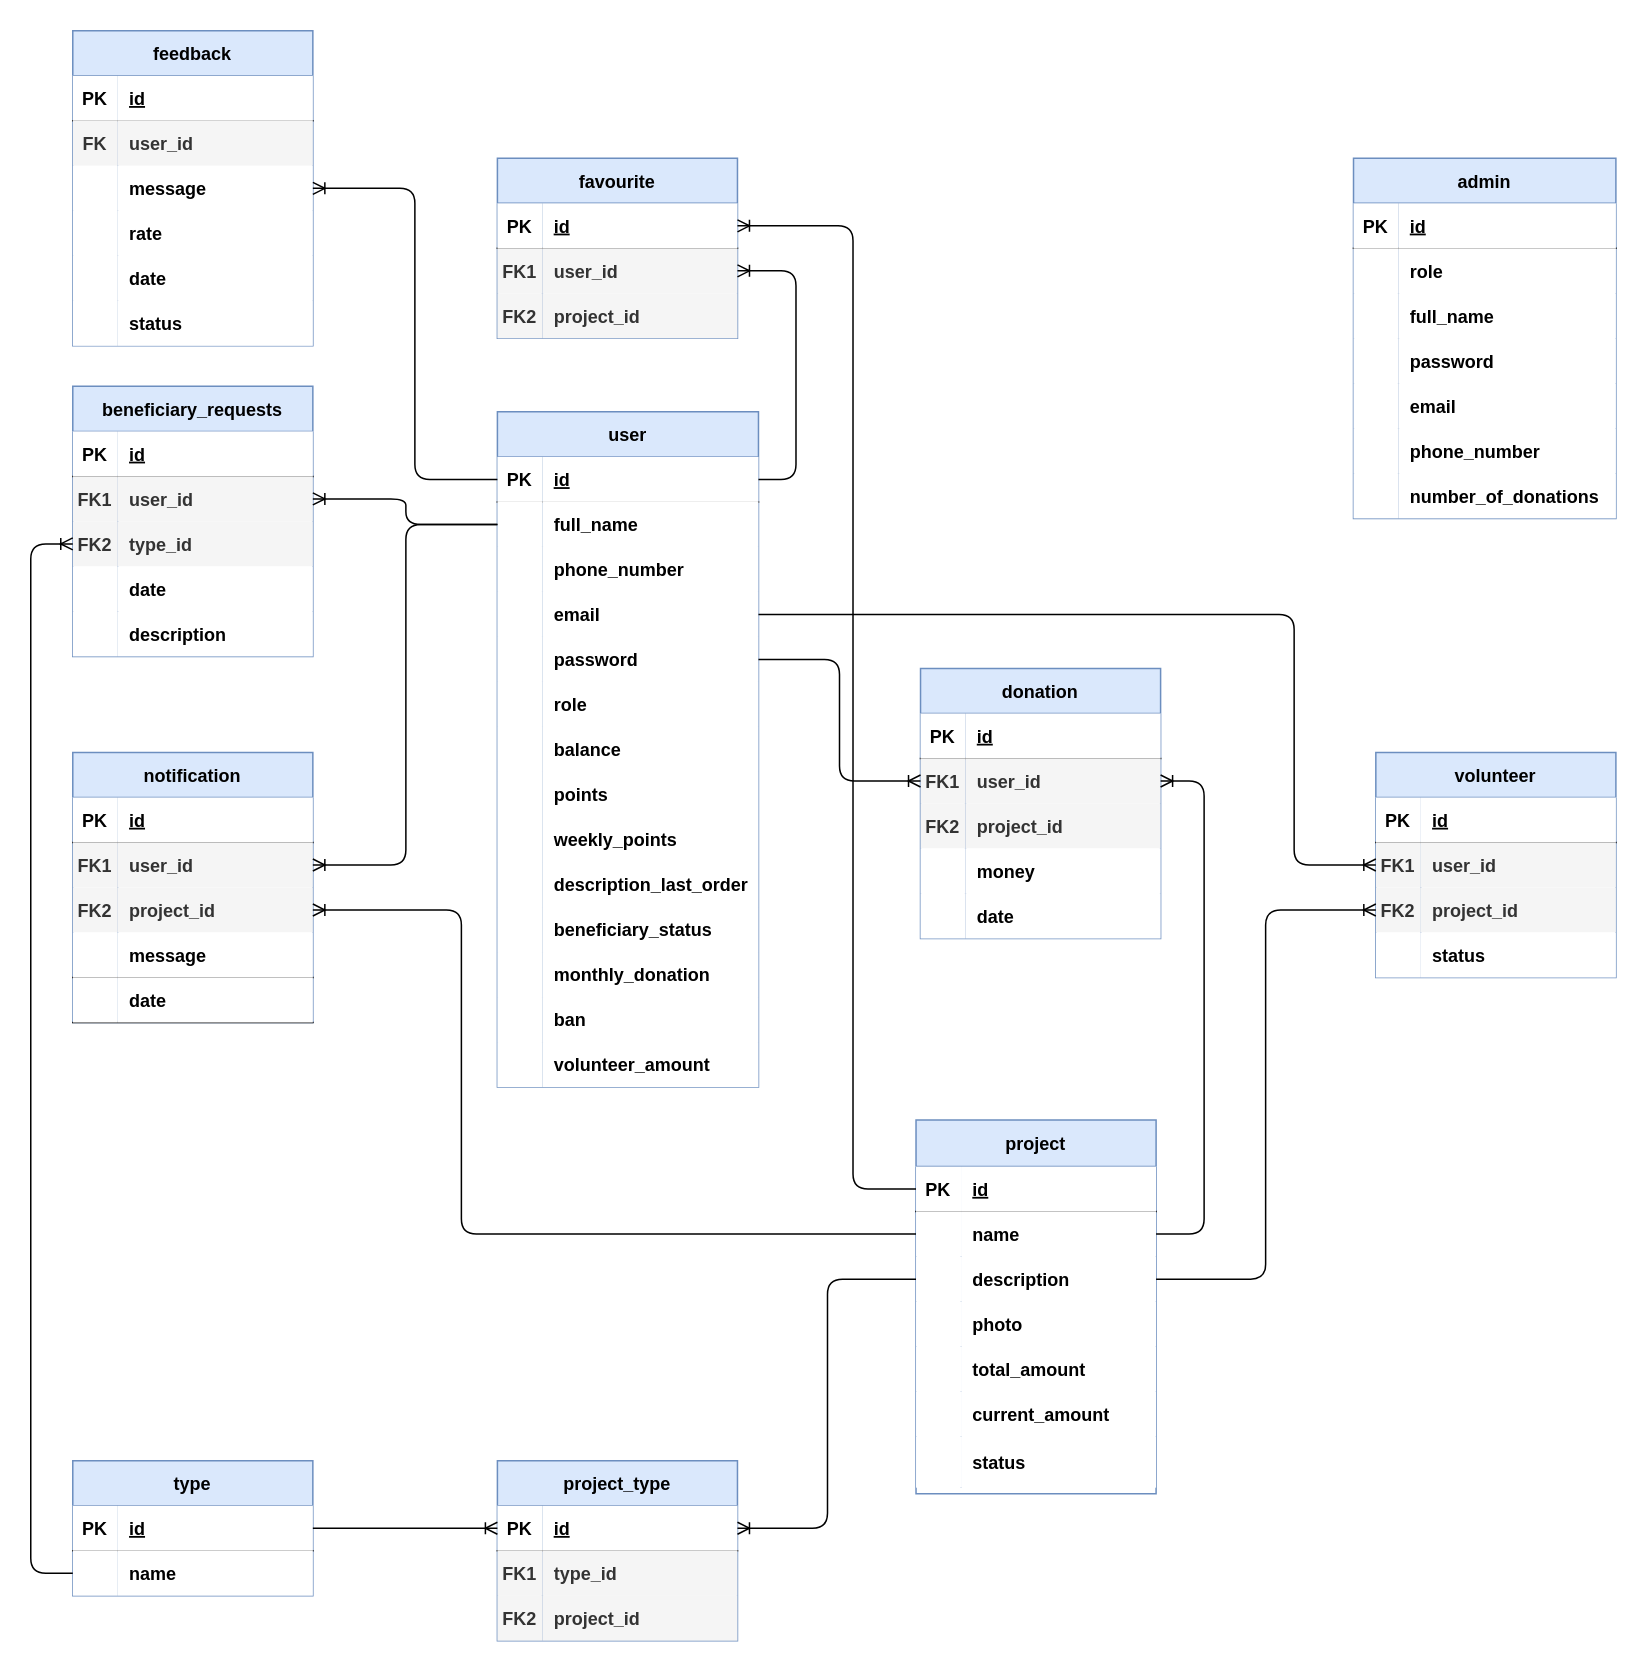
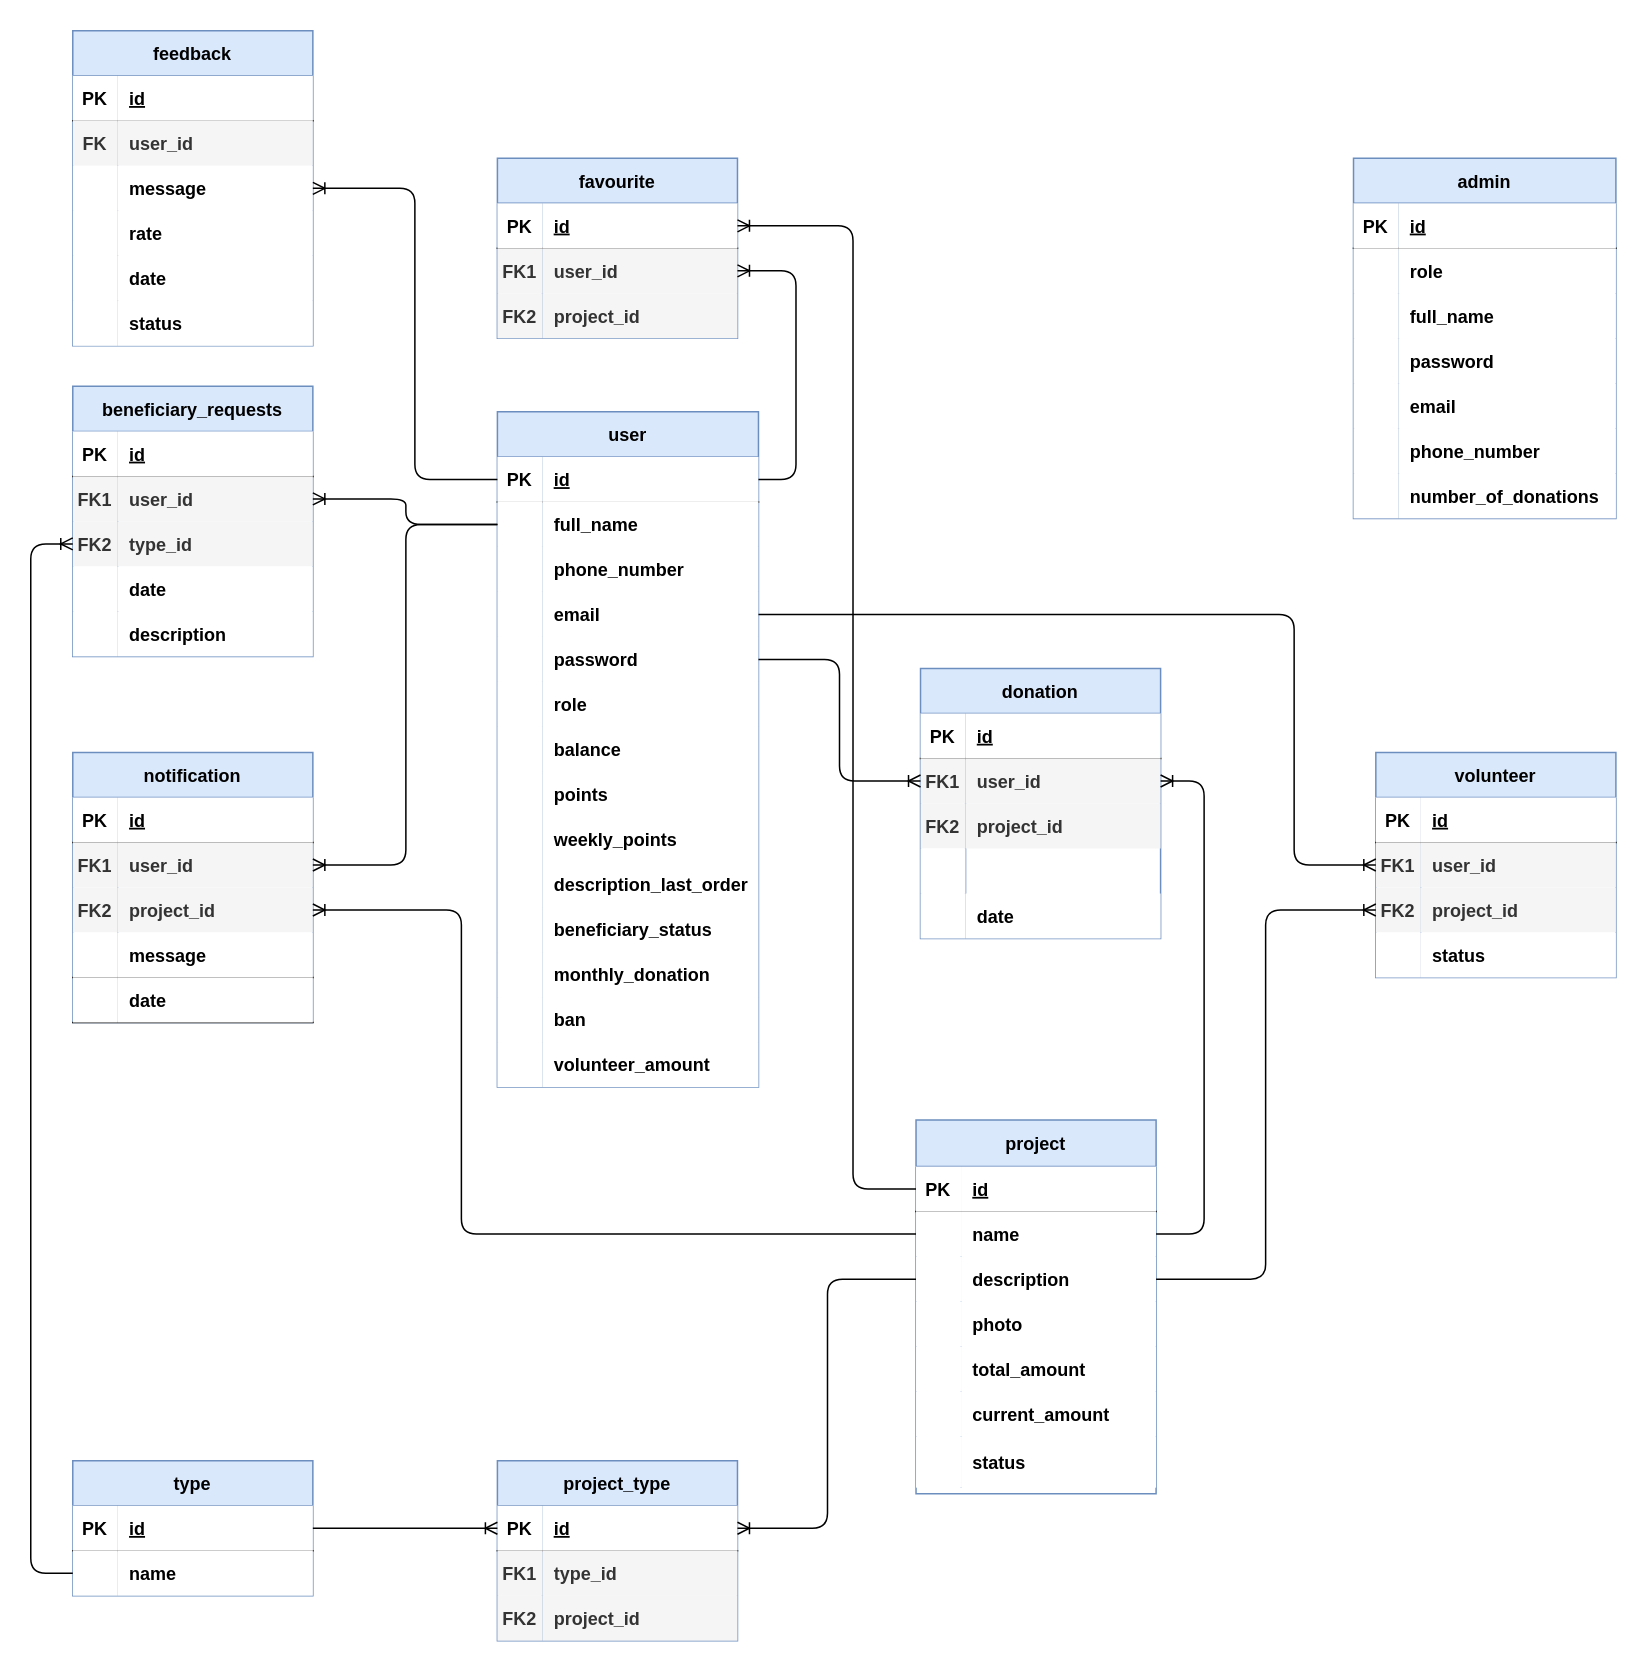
- <mxCell id="120" value="money" style="shape=partialRectangle;connectable=0;top=0;left=0;bottom=0;right=0;align=left;spacingLeft=6;overflow=hidden;fontStyle=1" parent="118" vertex="1"><mxGeometry x="30" width="130" height="30" as="geometry" /></mxCell>
